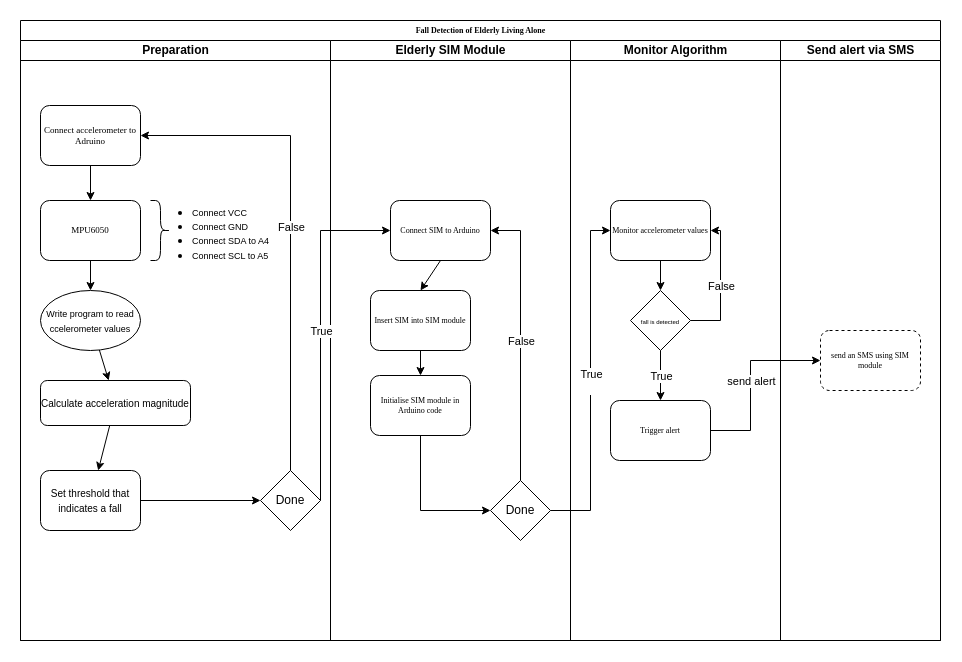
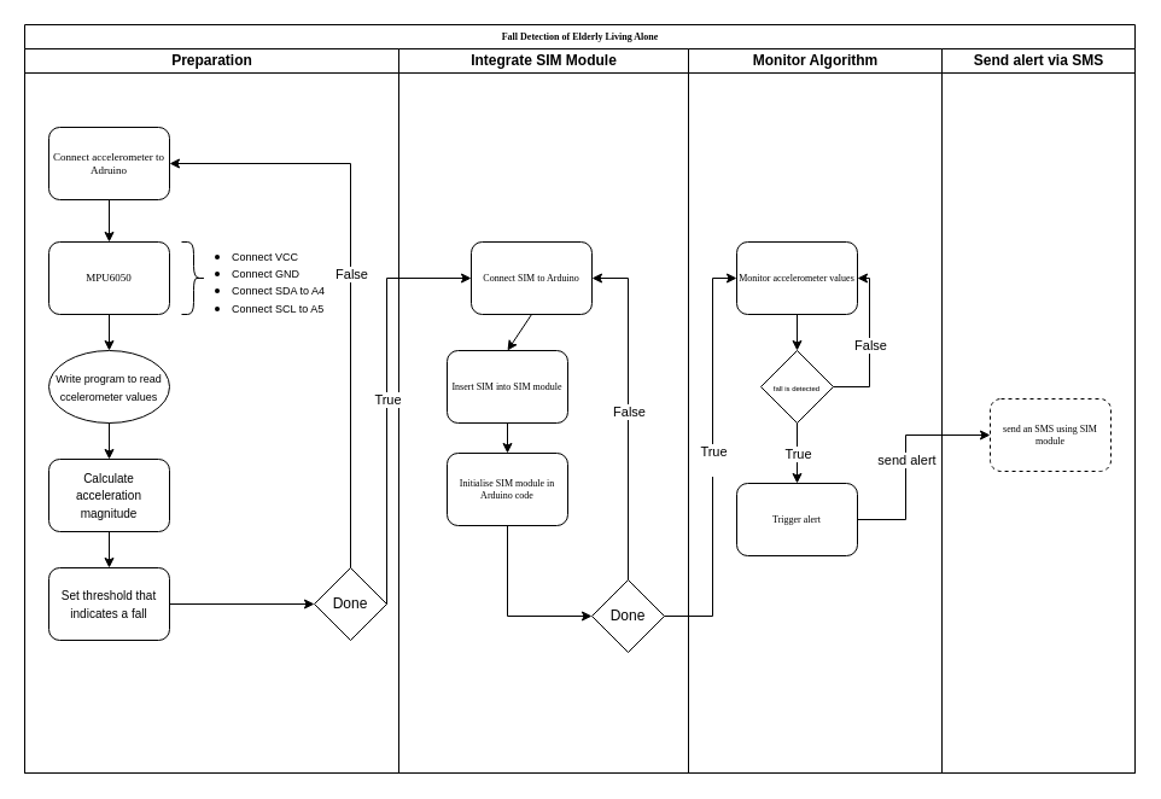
- <mxCell id="19" value="Elderly SIM Module" style="swimlane;html=1;startSize=20;" parent="2" vertex="1"><mxGeometry x="310" y="20" width="240" height="600" as="geometry" /></mxCell>
+ <mxCell id="19" value="Integrate SIM Module" style="swimlane;html=1;startSize=20;" parent="2" vertex="1"><mxGeometry x="310" y="20" width="240" height="600" as="geometry" /></mxCell>
- <mxCell id="11" value="&lt;font size=&quot;1&quot;&gt;Calculate acceleration magnitude&lt;/font&gt;" style="rounded=1;whiteSpace=wrap;html=1;" vertex="1" parent="3"><mxGeometry x="20" y="340" width="150" height="45" as="geometry" /></mxCell>
+ <mxCell id="11" value="&lt;font size=&quot;1&quot;&gt;Calculate acceleration magnitude&lt;/font&gt;" style="rounded=1;whiteSpace=wrap;html=1;" vertex="1" parent="3"><mxGeometry x="20" y="340" width="100" height="60" as="geometry" /></mxCell>
